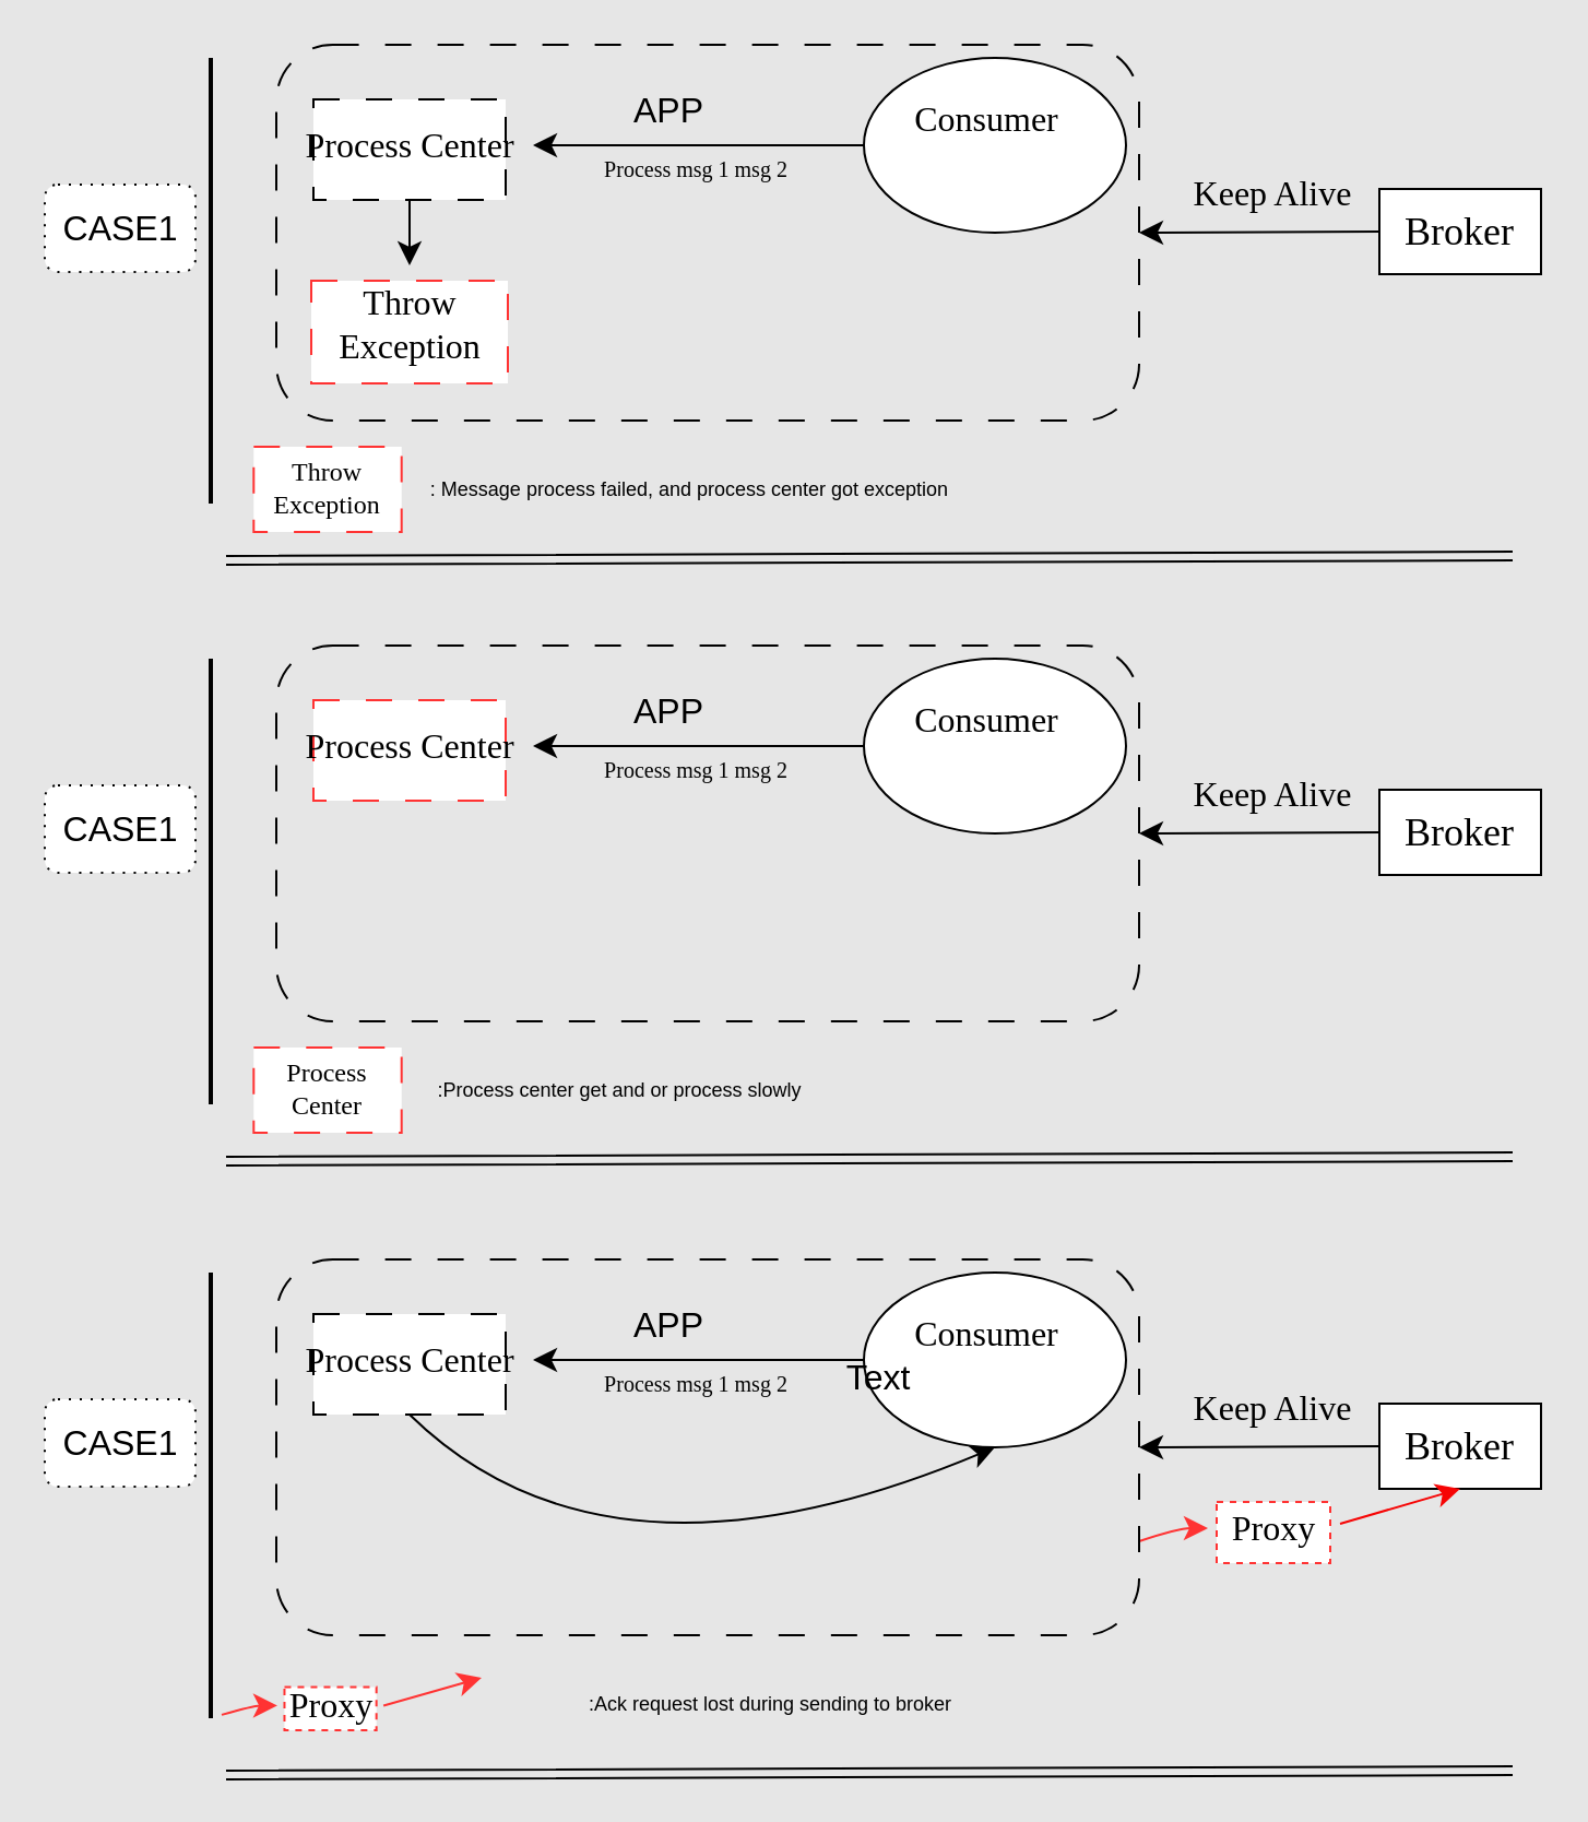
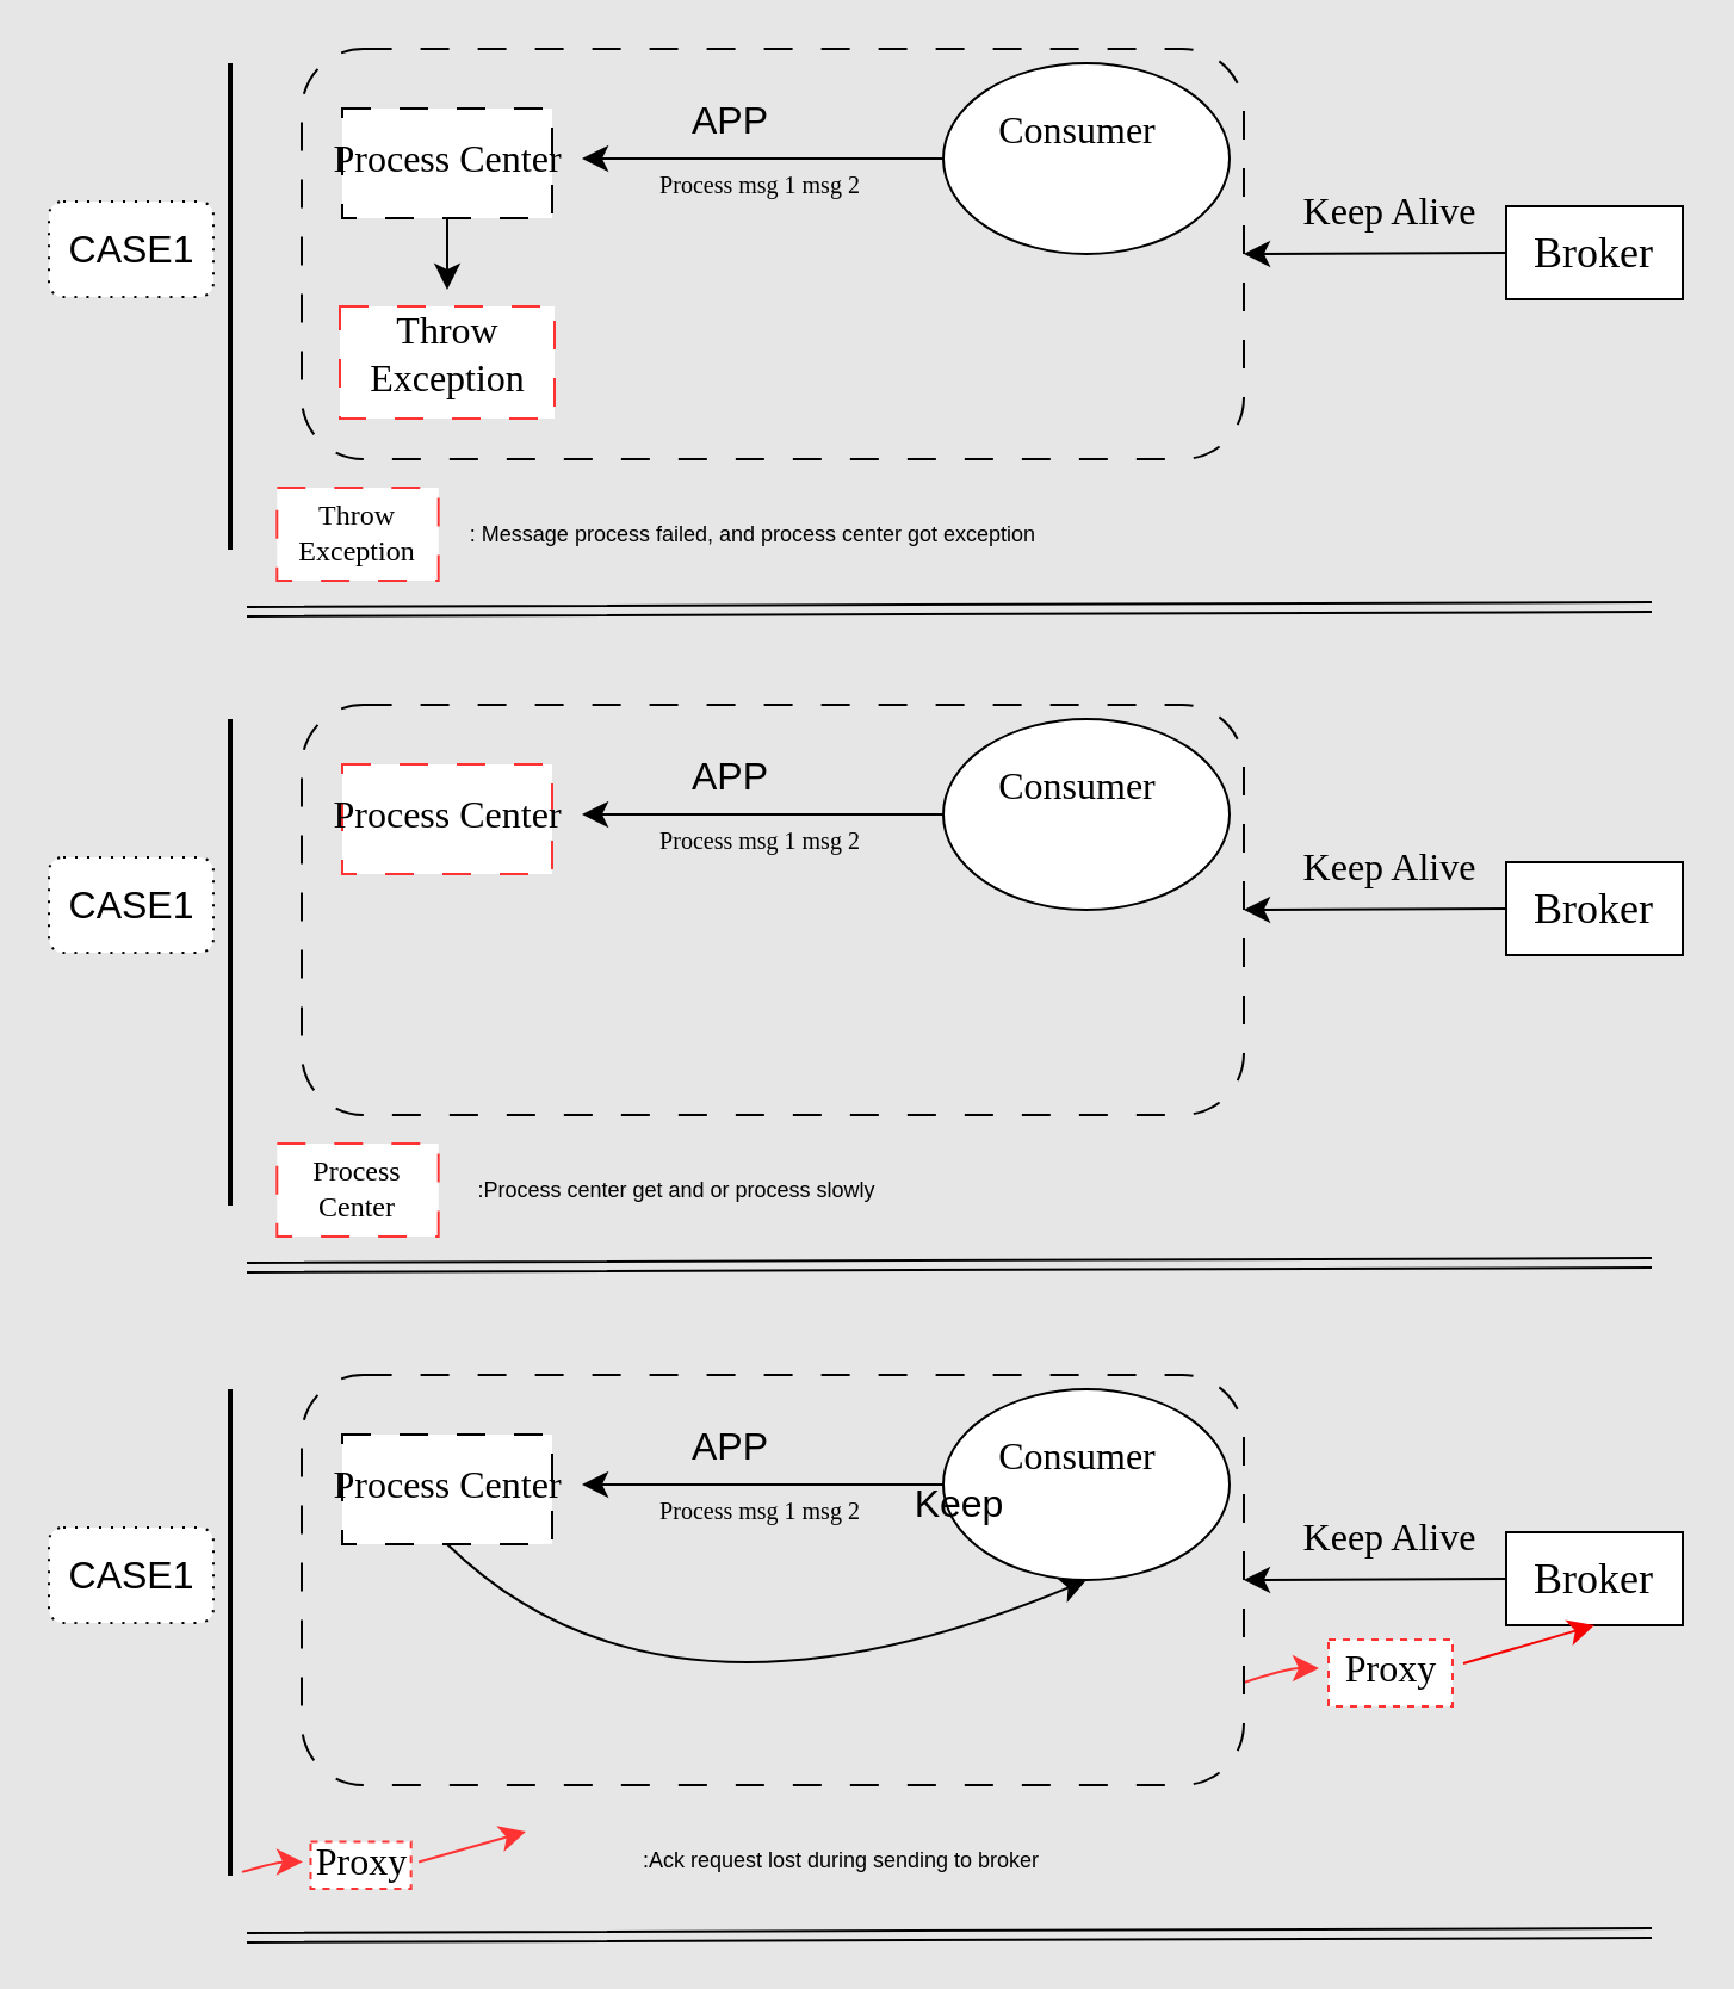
- <mxCell id="66" value="Text" style="text;html=1;align=center;verticalAlign=middle;whiteSpace=wrap;rounded=0;fontSize=16;" vertex="1" parent="1"><mxGeometry x="372" y="615" width="60" height="30" as="geometry" /></mxCell>
+ <mxCell id="66" value="Keep" style="text;html=1;align=center;verticalAlign=middle;whiteSpace=wrap;rounded=0;fontSize=16;" vertex="1" parent="1"><mxGeometry x="372" y="615" width="60" height="30" as="geometry" /></mxCell>
